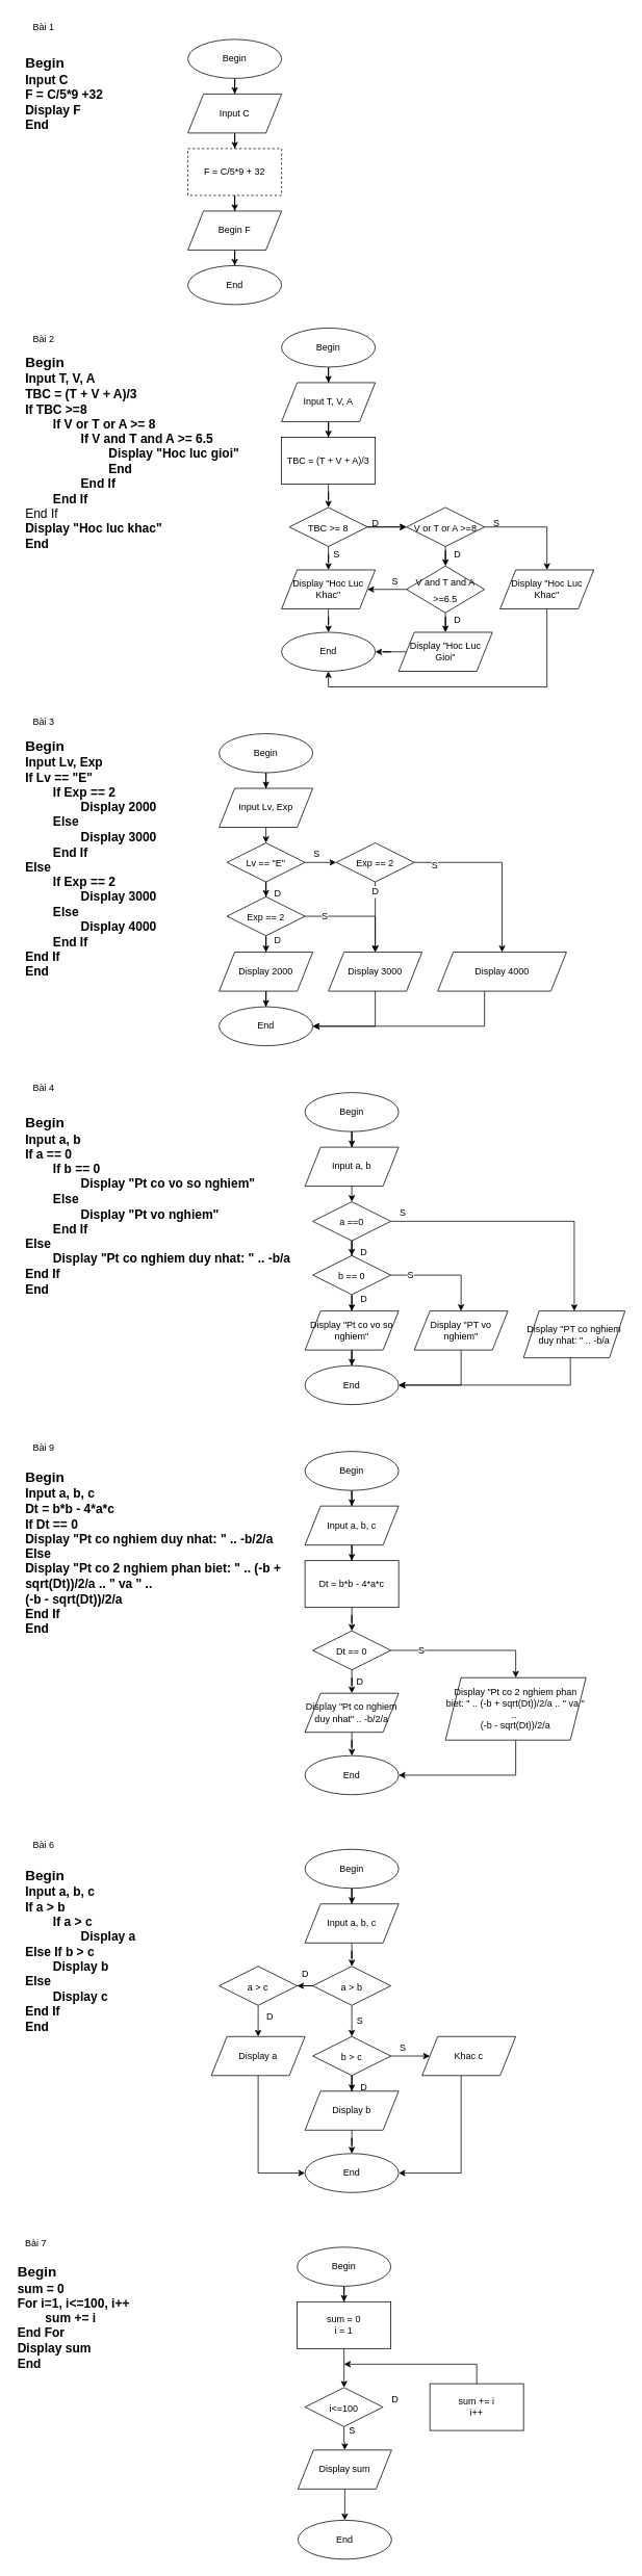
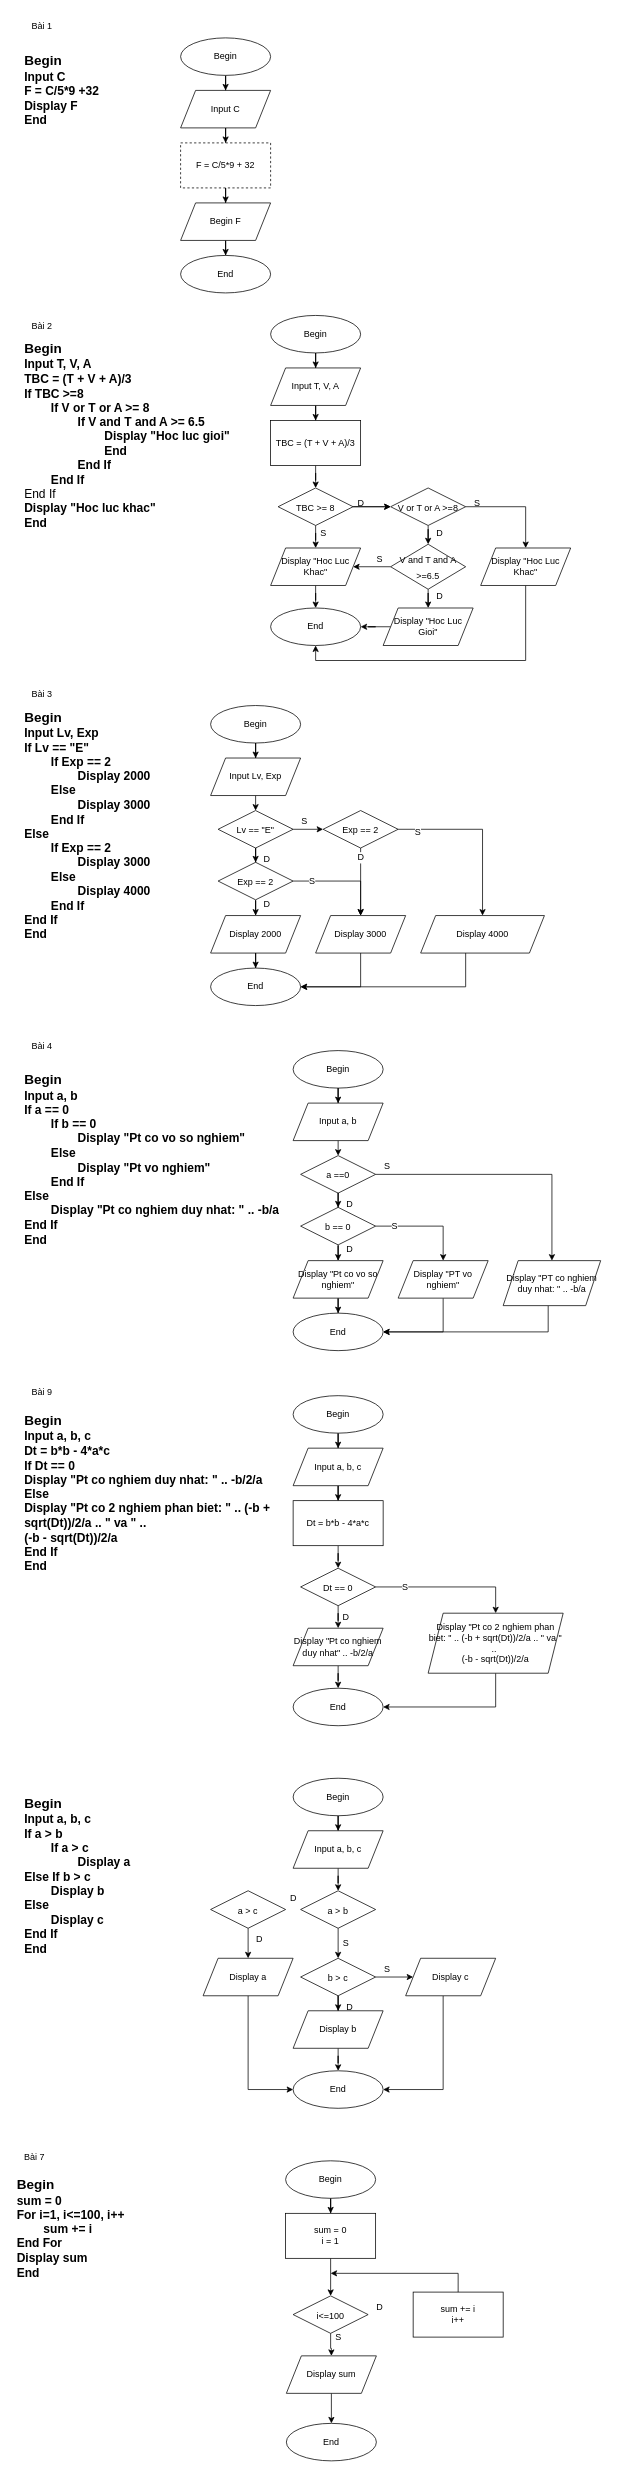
- <mxCell id="113" value="Bài 6" style="text;html=1;align=center;verticalAlign=middle;resizable=0;points=[];autosize=1;strokeColor=none;fillColor=none;" vertex="1" parent="1"><mxGeometry x="30" y="2350" width="50" height="30" as="geometry" /></mxCell>
- <mxCell id="122" style="edgeStyle=orthogonalEdgeStyle;rounded=0;orthogonalLoop=1;jettySize=auto;html=1;fontSize=12;" edge="1" parent="1" source="124" target="130"><mxGeometry relative="1" as="geometry" /></mxCell>
- <mxCell id="128" value="Khac c" style="shape=parallelogram;perimeter=parallelogramPerimeter;whiteSpace=wrap;html=1;fixedSize=1;" vertex="1" parent="1"><mxGeometry x="540" y="2610" width="120" height="50" as="geometry" /></mxCell>
+ <mxCell id="128" value="Display c" style="shape=parallelogram;perimeter=parallelogramPerimeter;whiteSpace=wrap;html=1;fixedSize=1;" vertex="1" parent="1"><mxGeometry x="540" y="2610" width="120" height="50" as="geometry" /></mxCell>
